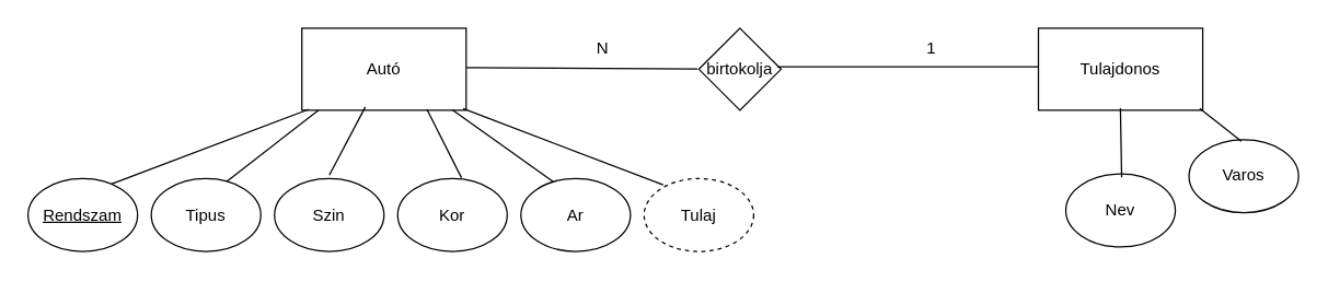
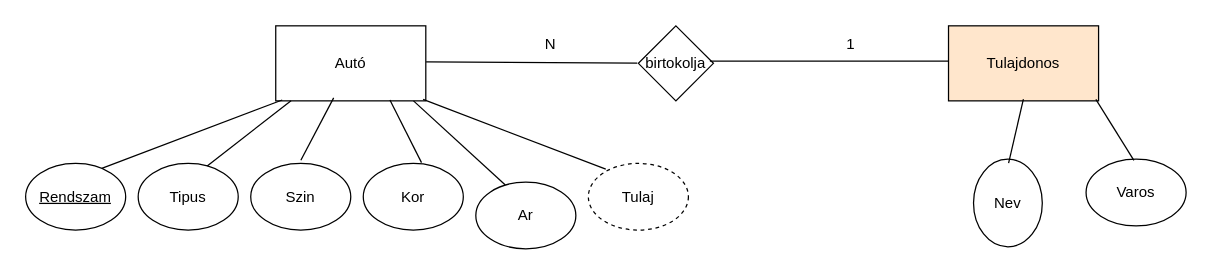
- <mxCell id="3" value="&lt;font style=&quot;vertical-align: inherit;&quot;&gt;&lt;font style=&quot;vertical-align: inherit;&quot;&gt;Tulajdonos&lt;/font&gt;&lt;/font&gt;" style="rounded=0;whiteSpace=wrap;html=1;" vertex="1" parent="1"><mxGeometry x="758" y="20" width="120" height="60" as="geometry" /></mxCell>
+ <mxCell id="3" value="&lt;font style=&quot;vertical-align: inherit;&quot;&gt;&lt;font style=&quot;vertical-align: inherit;&quot;&gt;Tulajdonos&lt;/font&gt;&lt;/font&gt;" style="rounded=0;whiteSpace=wrap;html=1;fillColor=#ffe6cc;" vertex="1" parent="1"><mxGeometry x="758" y="20" width="120" height="60" as="geometry" /></mxCell>
- <mxCell id="11" value="&lt;font style=&quot;vertical-align: inherit;&quot;&gt;&lt;font style=&quot;vertical-align: inherit;&quot;&gt;Varos&lt;/font&gt;&lt;/font&gt;" style="ellipse;whiteSpace=wrap;html=1;" vertex="1" parent="1"><mxGeometry x="868" y="101.67" width="80" height="53.33" as="geometry" /></mxCell>
+ <mxCell id="11" value="&lt;font style=&quot;vertical-align: inherit;&quot;&gt;&lt;font style=&quot;vertical-align: inherit;&quot;&gt;Varos&lt;/font&gt;&lt;/font&gt;" style="ellipse;whiteSpace=wrap;html=1;" vertex="1" parent="1"><mxGeometry x="868" y="126.67" width="80" height="53.33" as="geometry" /></mxCell>
- <mxCell id="10" value="&lt;font style=&quot;vertical-align: inherit;&quot;&gt;&lt;font style=&quot;vertical-align: inherit;&quot;&gt;Nev&lt;/font&gt;&lt;/font&gt;" style="ellipse;whiteSpace=wrap;html=1;" vertex="1" parent="1"><mxGeometry x="778" y="126.67" width="80" height="53.33" as="geometry" /></mxCell>
+ <mxCell id="10" value="&lt;font style=&quot;vertical-align: inherit;&quot;&gt;&lt;font style=&quot;vertical-align: inherit;&quot;&gt;Nev&lt;/font&gt;&lt;/font&gt;" style="ellipse;whiteSpace=wrap;html=1;" vertex="1" parent="1"><mxGeometry x="778" y="126.67" width="55" height="70" as="geometry" /></mxCell>
- <mxCell id="8" value="&lt;font style=&quot;vertical-align: inherit;&quot;&gt;&lt;font style=&quot;vertical-align: inherit;&quot;&gt;Ar&lt;/font&gt;&lt;/font&gt;" style="ellipse;whiteSpace=wrap;html=1;fontStyle=0" vertex="1" parent="1"><mxGeometry x="380" y="130" width="80" height="53.33" as="geometry" /></mxCell>
+ <mxCell id="8" value="&lt;font style=&quot;vertical-align: inherit;&quot;&gt;&lt;font style=&quot;vertical-align: inherit;&quot;&gt;Ar&lt;/font&gt;&lt;/font&gt;" style="ellipse;whiteSpace=wrap;html=1;fontStyle=0" vertex="1" parent="1"><mxGeometry x="380" y="145" width="80" height="53.33" as="geometry" /></mxCell>
